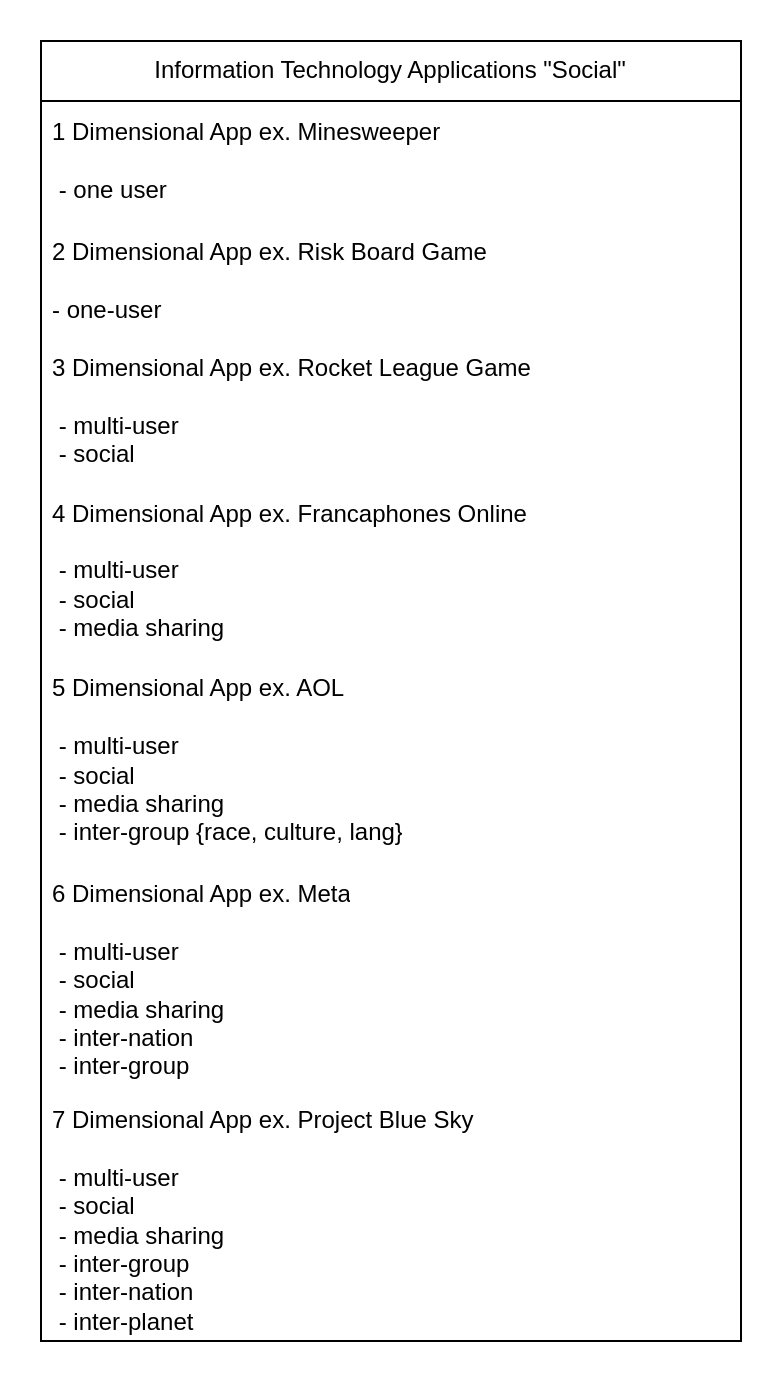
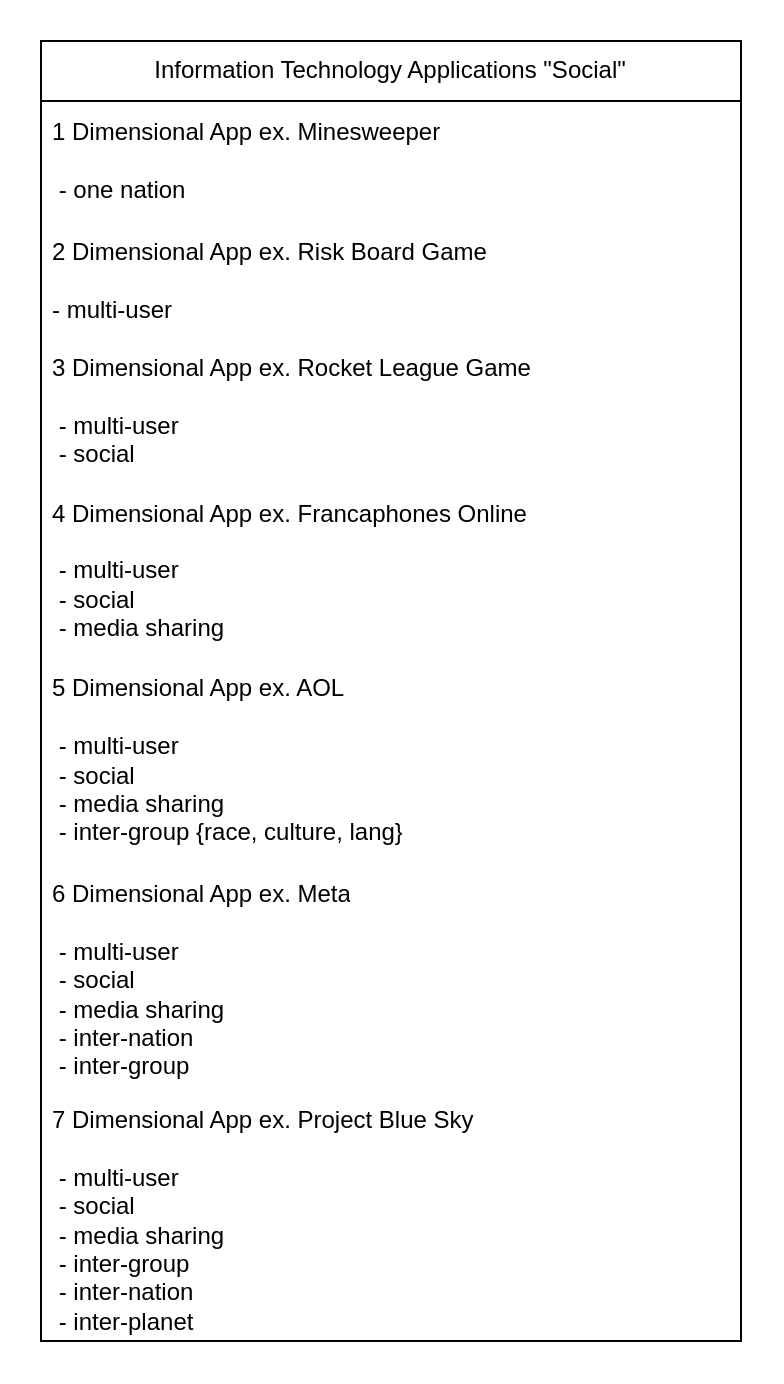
- <mxCell id="3" value="1 Dimensional App ex. Minesweeper&lt;div&gt;&lt;br&gt;&lt;/div&gt;&lt;div&gt;&amp;nbsp;- one user&lt;/div&gt;" style="text;strokeColor=none;fillColor=none;align=left;verticalAlign=middle;spacingLeft=4;spacingRight=4;overflow=hidden;points=[[0,0.5],[1,0.5]];portConstraint=eastwest;rotatable=0;whiteSpace=wrap;html=1;" vertex="1" parent="2"><mxGeometry y="30" width="350" height="60" as="geometry" /></mxCell>
+ <mxCell id="3" value="1 Dimensional App ex. Minesweeper&lt;div&gt;&lt;br&gt;&lt;/div&gt;&lt;div&gt;&amp;nbsp;- one nation&lt;/div&gt;" style="text;strokeColor=none;fillColor=none;align=left;verticalAlign=middle;spacingLeft=4;spacingRight=4;overflow=hidden;points=[[0,0.5],[1,0.5]];portConstraint=eastwest;rotatable=0;whiteSpace=wrap;html=1;" vertex="1" parent="2"><mxGeometry y="30" width="350" height="60" as="geometry" /></mxCell>
- <mxCell id="4" value="2 Dimensional App ex. Risk Board Game&lt;div&gt;&lt;br&gt;&lt;/div&gt;&lt;div&gt;- one-user&lt;/div&gt;" style="text;strokeColor=none;fillColor=none;align=left;verticalAlign=middle;spacingLeft=4;spacingRight=4;overflow=hidden;points=[[0,0.5],[1,0.5]];portConstraint=eastwest;rotatable=0;whiteSpace=wrap;html=1;" vertex="1" parent="2"><mxGeometry y="90" width="350" height="60" as="geometry" /></mxCell>
+ <mxCell id="4" value="2 Dimensional App ex. Risk Board Game&lt;div&gt;&lt;br&gt;&lt;/div&gt;&lt;div&gt;- multi-user&lt;/div&gt;" style="text;strokeColor=none;fillColor=none;align=left;verticalAlign=middle;spacingLeft=4;spacingRight=4;overflow=hidden;points=[[0,0.5],[1,0.5]];portConstraint=eastwest;rotatable=0;whiteSpace=wrap;html=1;" vertex="1" parent="2"><mxGeometry y="90" width="350" height="60" as="geometry" /></mxCell>
